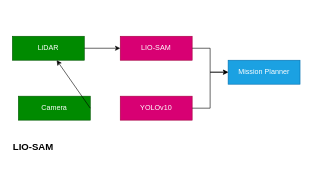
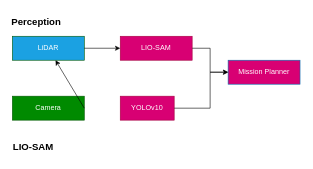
+ <mxCell id="11" value="&lt;font style=&quot;font-size: 16px;&quot;&gt;Perception&lt;/font&gt;" style="text;html=1;align=center;verticalAlign=middle;whiteSpace=wrap;rounded=0;fontStyle=1" parent="1" vertex="1"><mxGeometry x="30" y="20" width="60" height="30" as="geometry" /></mxCell>
- <mxCell id="2" value="LiDAR" style="rounded=0;whiteSpace=wrap;html=1;fillColor=#008a00;fontColor=#ffffff;strokeColor=#005700;" parent="1" vertex="1"><mxGeometry x="20" y="60" width="120" height="40" as="geometry" /></mxCell>
+ <mxCell id="2" value="LiDAR" style="rounded=0;whiteSpace=wrap;html=1;fillColor=#1ba1e2;fontColor=#ffffff;strokeColor=#005700;" parent="1" vertex="1"><mxGeometry x="20" y="60" width="120" height="40" as="geometry" /></mxCell>
- <mxCell id="5" value="Mission Planner" style="rounded=0;whiteSpace=wrap;html=1;fillColor=#1ba1e2;fontColor=#ffffff;strokeColor=#006EAF;" parent="1" vertex="1"><mxGeometry x="380" y="100" width="120" height="40" as="geometry" /></mxCell>
+ <mxCell id="5" value="Mission Planner" style="rounded=0;whiteSpace=wrap;html=1;fillColor=#d80073;fontColor=#ffffff;strokeColor=#006EAF;" parent="1" vertex="1"><mxGeometry x="380" y="100" width="120" height="40" as="geometry" /></mxCell>
- <mxCell id="7" value="Camera" style="rounded=0;whiteSpace=wrap;html=1;fillColor=#008a00;fontColor=#ffffff;strokeColor=#005700;" parent="1" vertex="1"><mxGeometry x="30" y="160" width="120" height="40" as="geometry" /></mxCell>
+ <mxCell id="7" value="Camera" style="rounded=0;whiteSpace=wrap;html=1;fillColor=#008a00;fontColor=#ffffff;strokeColor=#005700;" parent="1" vertex="1"><mxGeometry x="20" y="160" width="120" height="40" as="geometry" /></mxCell>
- <mxCell id="9" value="YOLOv10" style="rounded=0;whiteSpace=wrap;html=1;fillColor=#d80073;fontColor=#ffffff;strokeColor=#A50040;" parent="1" vertex="1"><mxGeometry x="200" y="160" width="120" height="40" as="geometry" /></mxCell>
+ <mxCell id="9" value="YOLOv10" style="rounded=0;whiteSpace=wrap;html=1;fillColor=#d80073;fontColor=#ffffff;strokeColor=#A50040;" parent="1" vertex="1"><mxGeometry x="200" y="160" width="90" height="40" as="geometry" /></mxCell>
